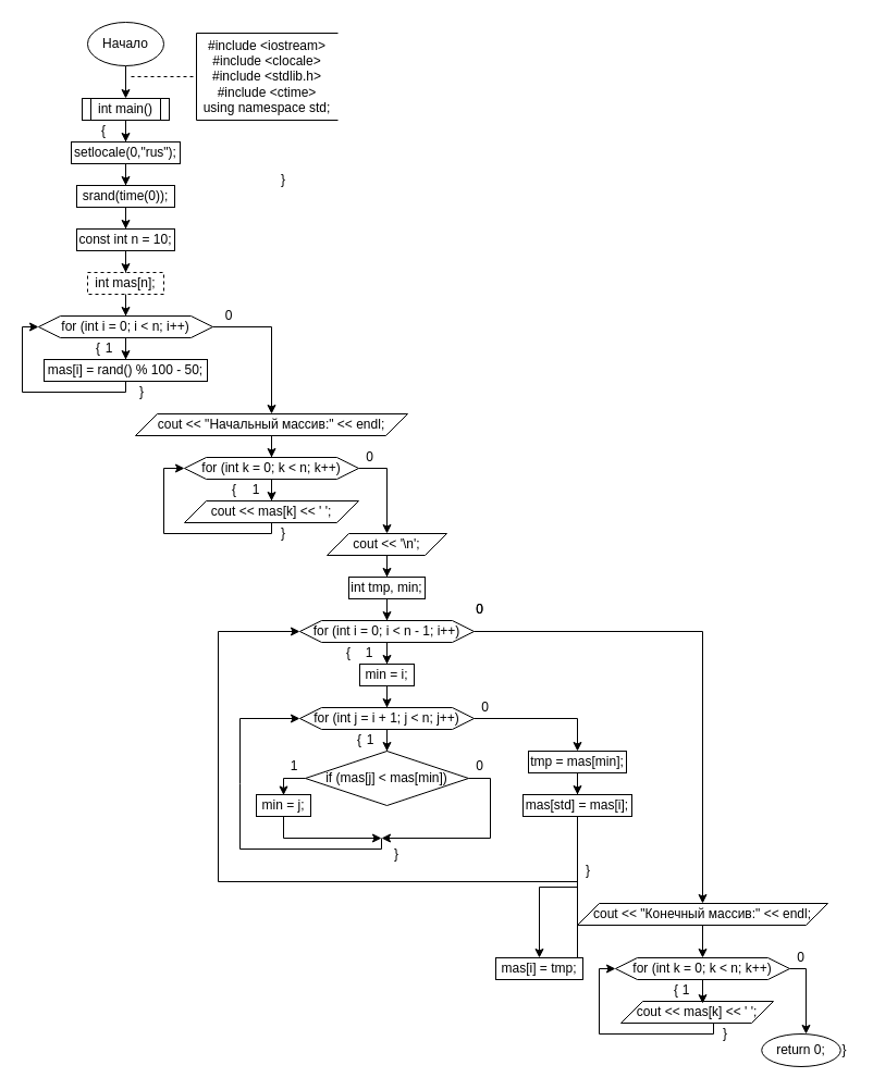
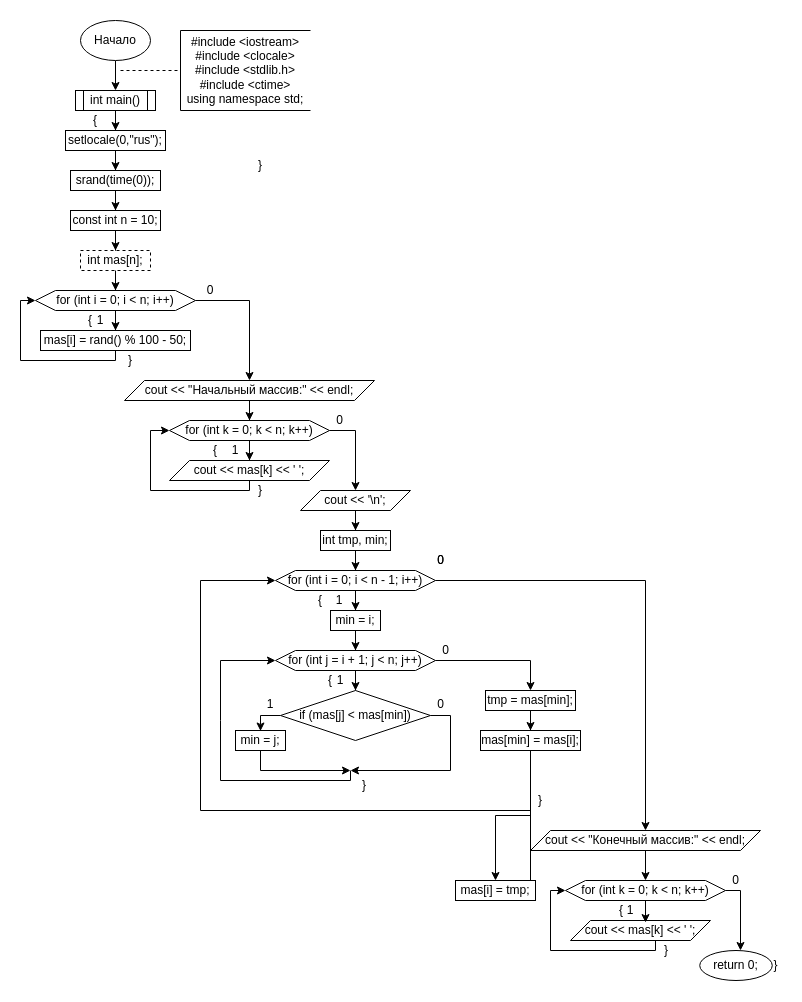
- <mxCell id="85" value="mas[std] = mas[i];" style="rounded=0;whiteSpace=wrap;html=1;" vertex="1" parent="1"><mxGeometry x="480" y="730" width="100" height="20" as="geometry" /></mxCell>
+ <mxCell id="85" value="mas[min] = mas[i];" style="rounded=0;whiteSpace=wrap;html=1;" vertex="1" parent="1"><mxGeometry x="480" y="730" width="100" height="20" as="geometry" /></mxCell>
